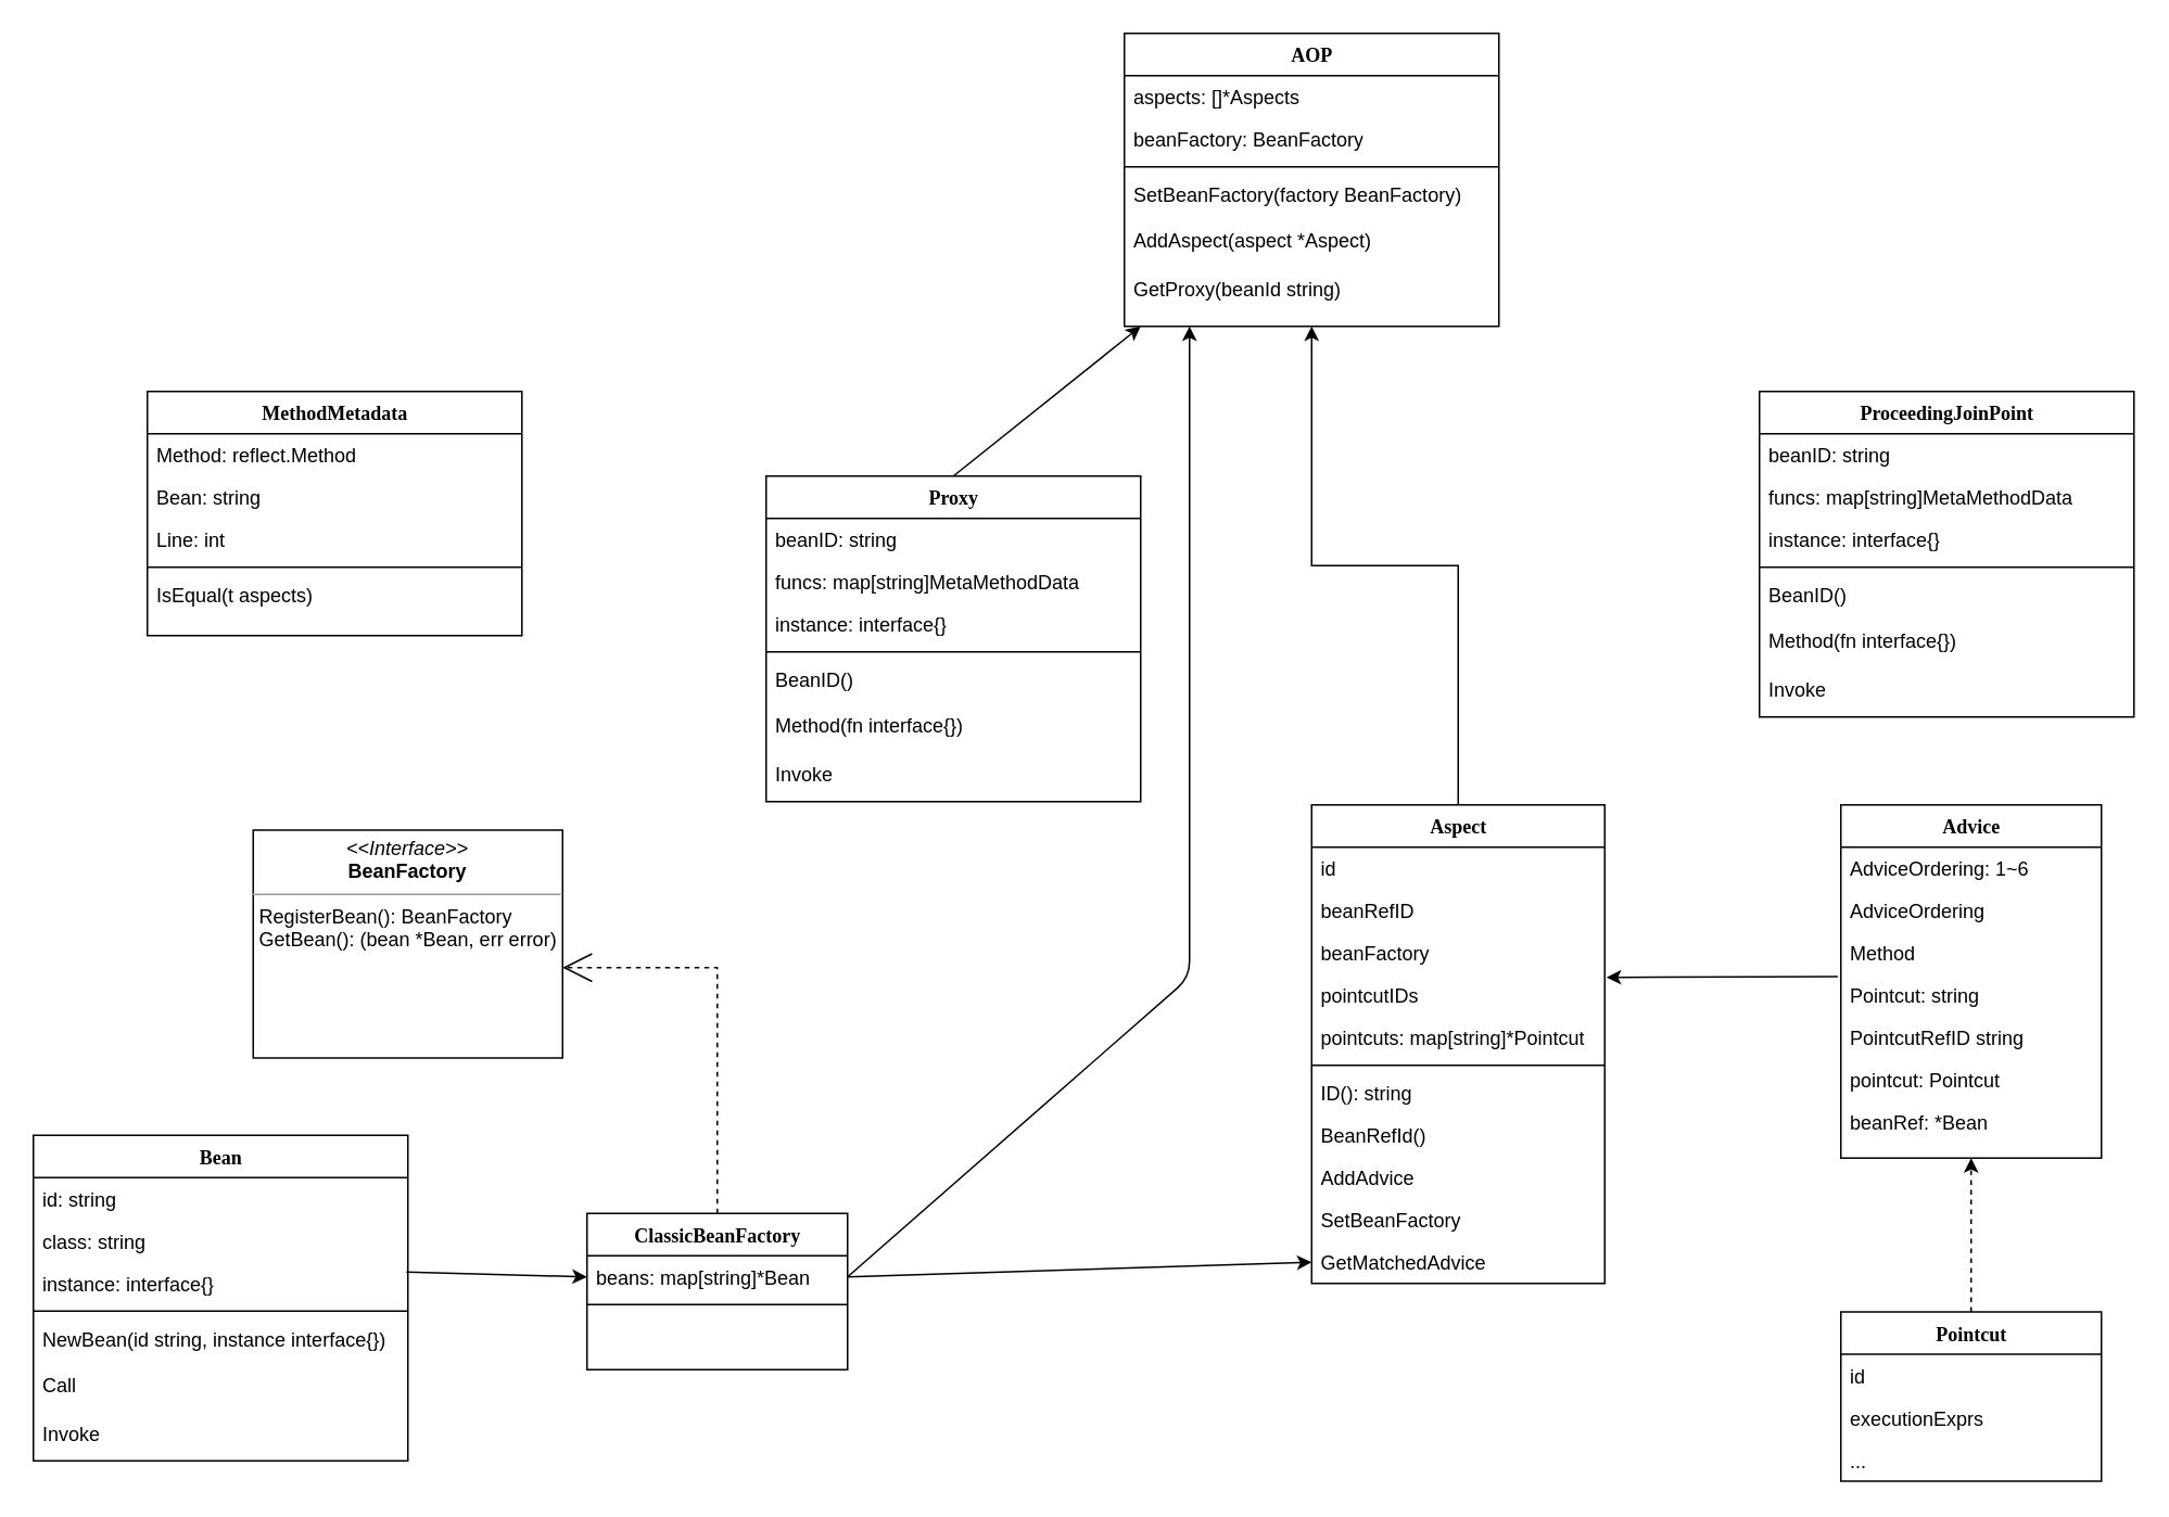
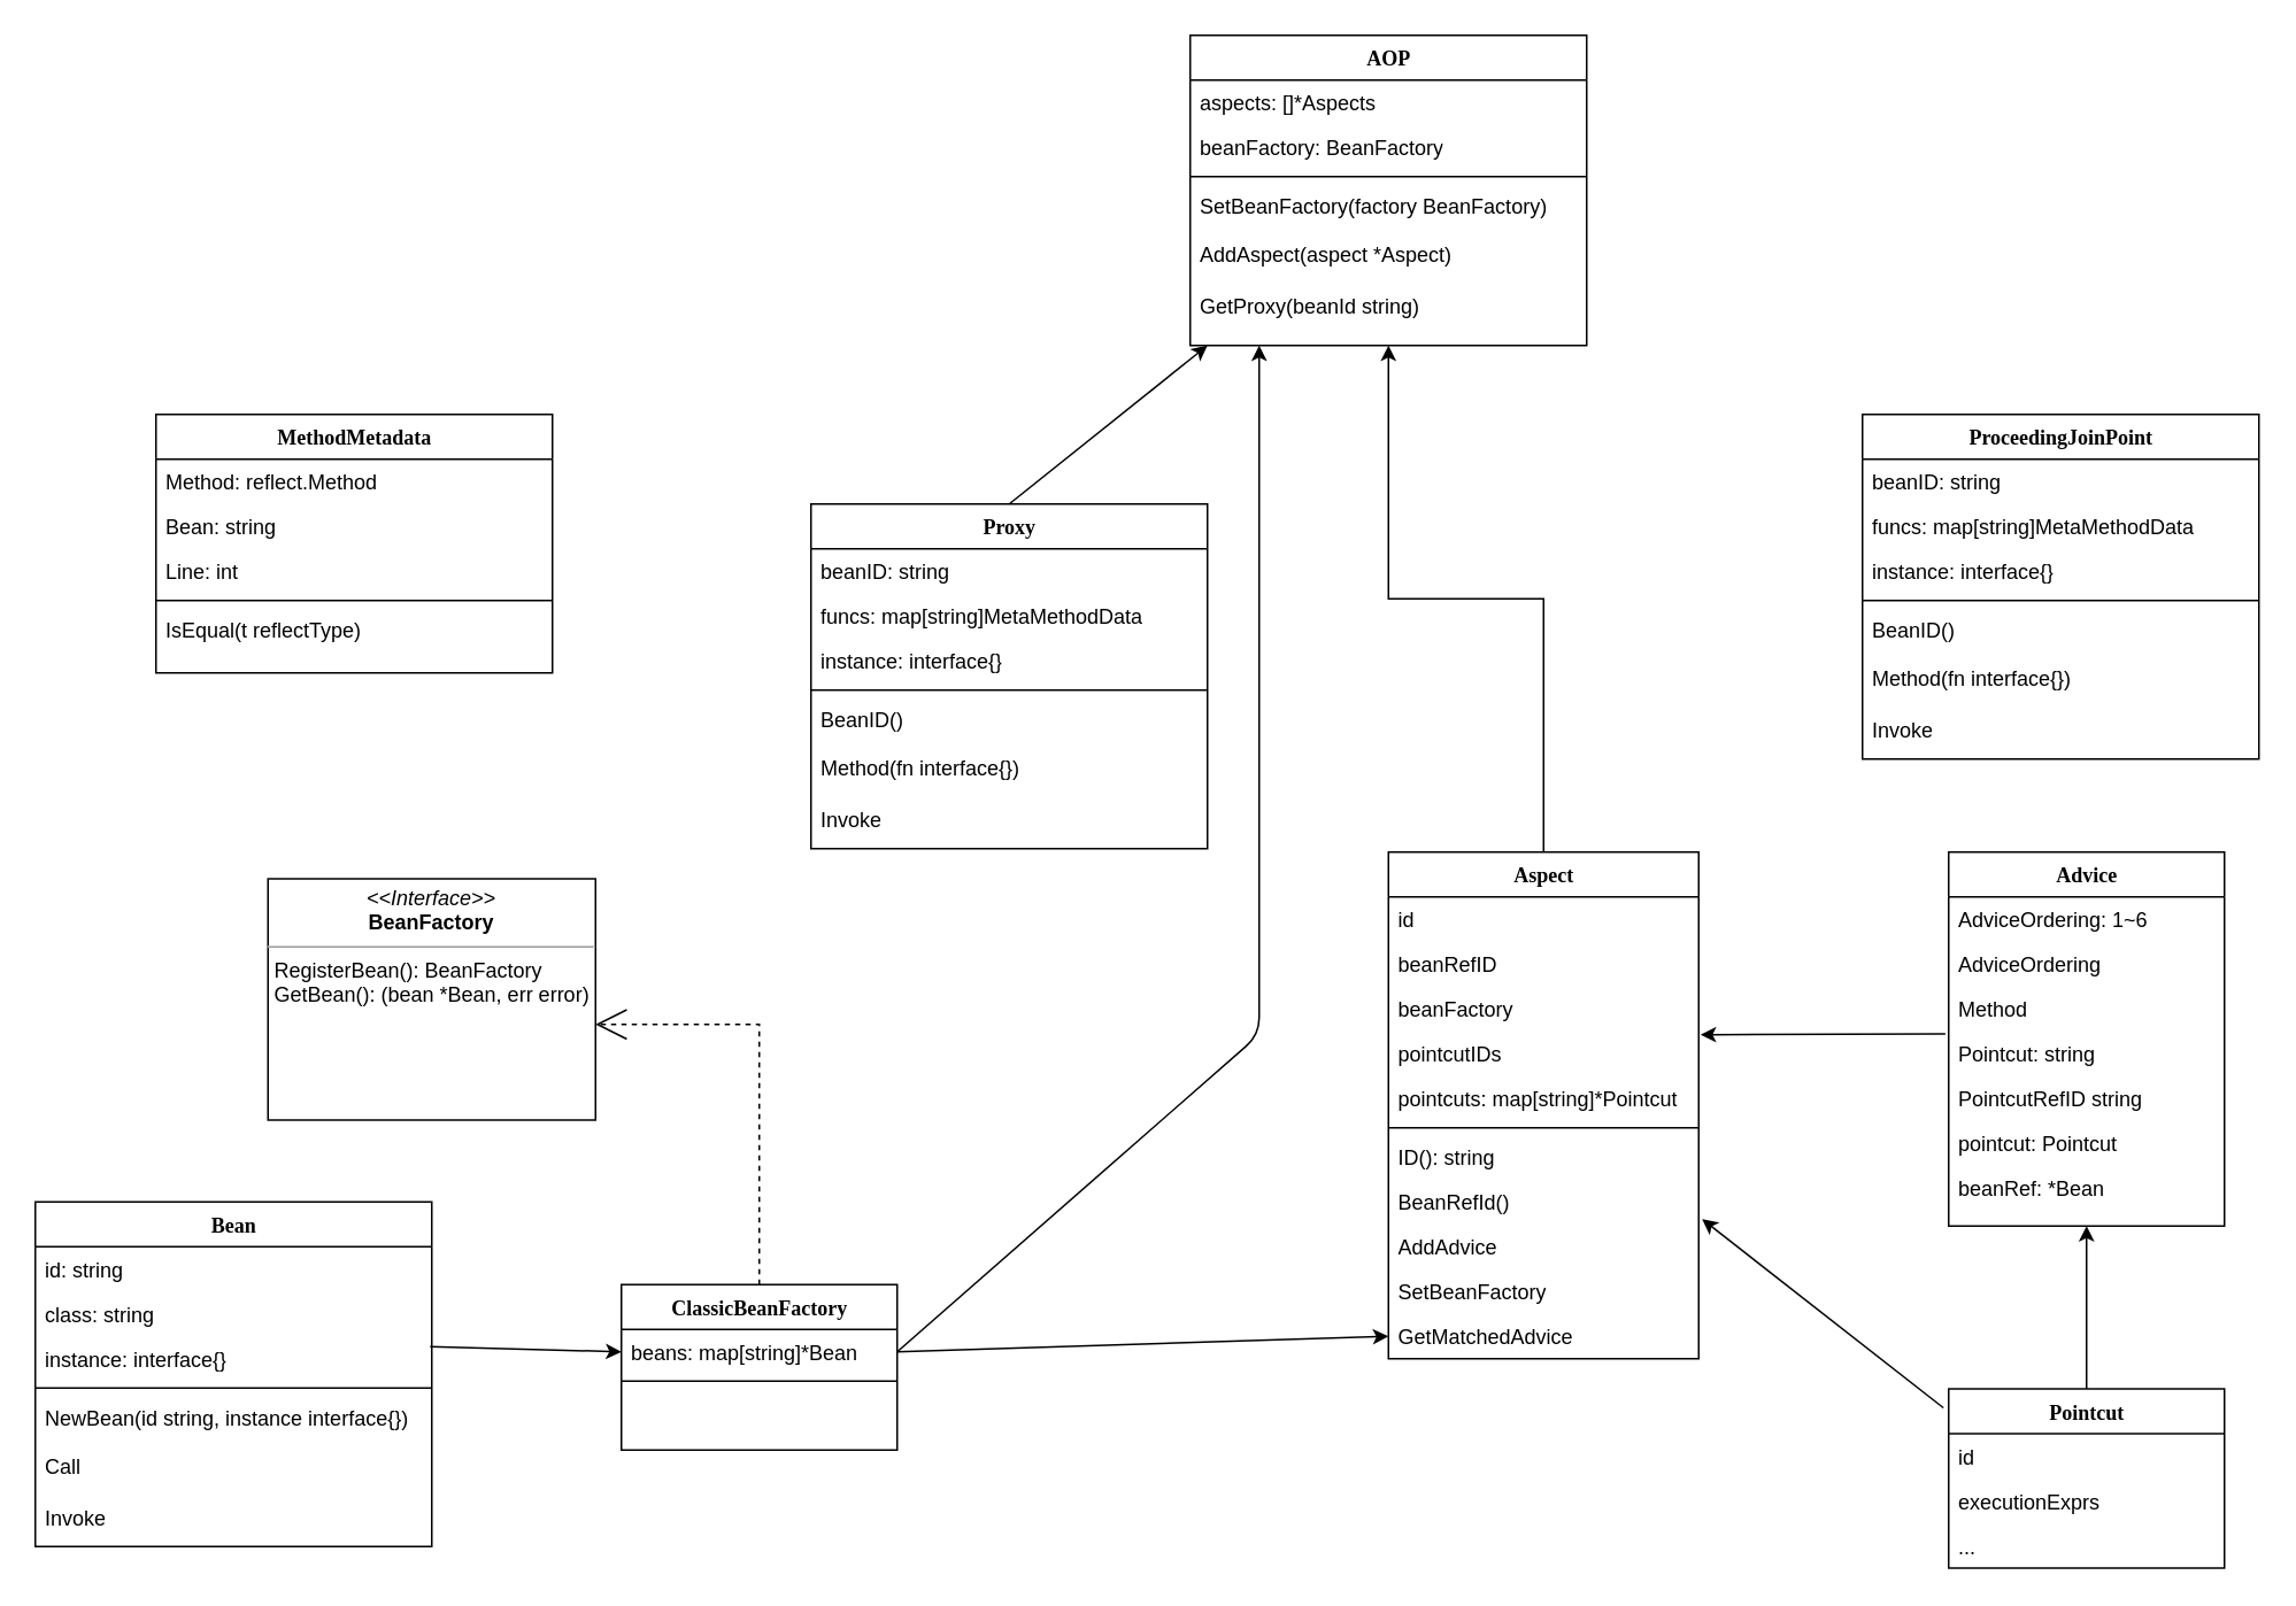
- <mxCell id="73" value="IsEqual(t aspects)" style="text;html=1;strokeColor=none;fillColor=none;align=left;verticalAlign=top;spacingLeft=4;spacingRight=4;whiteSpace=wrap;overflow=hidden;rotatable=0;points=[[0,0.5],[1,0.5]];portConstraint=eastwest;" parent="68" vertex="1"><mxGeometry y="112" width="230" height="28" as="geometry" /></mxCell>
+ <mxCell id="73" value="IsEqual(t reflectType)" style="text;html=1;strokeColor=none;fillColor=none;align=left;verticalAlign=top;spacingLeft=4;spacingRight=4;whiteSpace=wrap;overflow=hidden;rotatable=0;points=[[0,0.5],[1,0.5]];portConstraint=eastwest;" parent="68" vertex="1"><mxGeometry y="112" width="230" height="28" as="geometry" /></mxCell>
- <mxCell id="43" value="" style="endArrow=classic;html=1;entryX=0.5;entryY=1;entryDx=0;entryDy=0;exitX=0.5;exitY=0;exitDx=0;exitDy=0;dashed=1;" parent="1" source="37" target="27" edge="1"><mxGeometry width="50" height="50" relative="1" as="geometry"><mxPoint x="1148.08" y="619.508" as="sourcePoint" /><mxPoint x="1018.92" y="625.558" as="targetPoint" /></mxGeometry></mxCell>
+ <mxCell id="43" value="" style="endArrow=classic;html=1;entryX=0.5;entryY=1;entryDx=0;entryDy=0;exitX=0.5;exitY=0;exitDx=0;exitDy=0;" parent="1" source="37" target="27" edge="1"><mxGeometry width="50" height="50" relative="1" as="geometry"><mxPoint x="1148.08" y="619.508" as="sourcePoint" /><mxPoint x="1018.92" y="625.558" as="targetPoint" /></mxGeometry></mxCell>
+ <mxCell id="42" value="" style="endArrow=classic;html=1;entryX=1.011;entryY=0.885;entryDx=0;entryDy=0;exitX=-0.019;exitY=0.106;exitDx=0;exitDy=0;exitPerimeter=0;entryPerimeter=0;" parent="1" source="37" target="23" edge="1"><mxGeometry width="50" height="50" relative="1" as="geometry"><mxPoint x="1148.08" y="700.008" as="sourcePoint" /><mxPoint x="1018.92" y="706.058" as="targetPoint" /></mxGeometry></mxCell>
